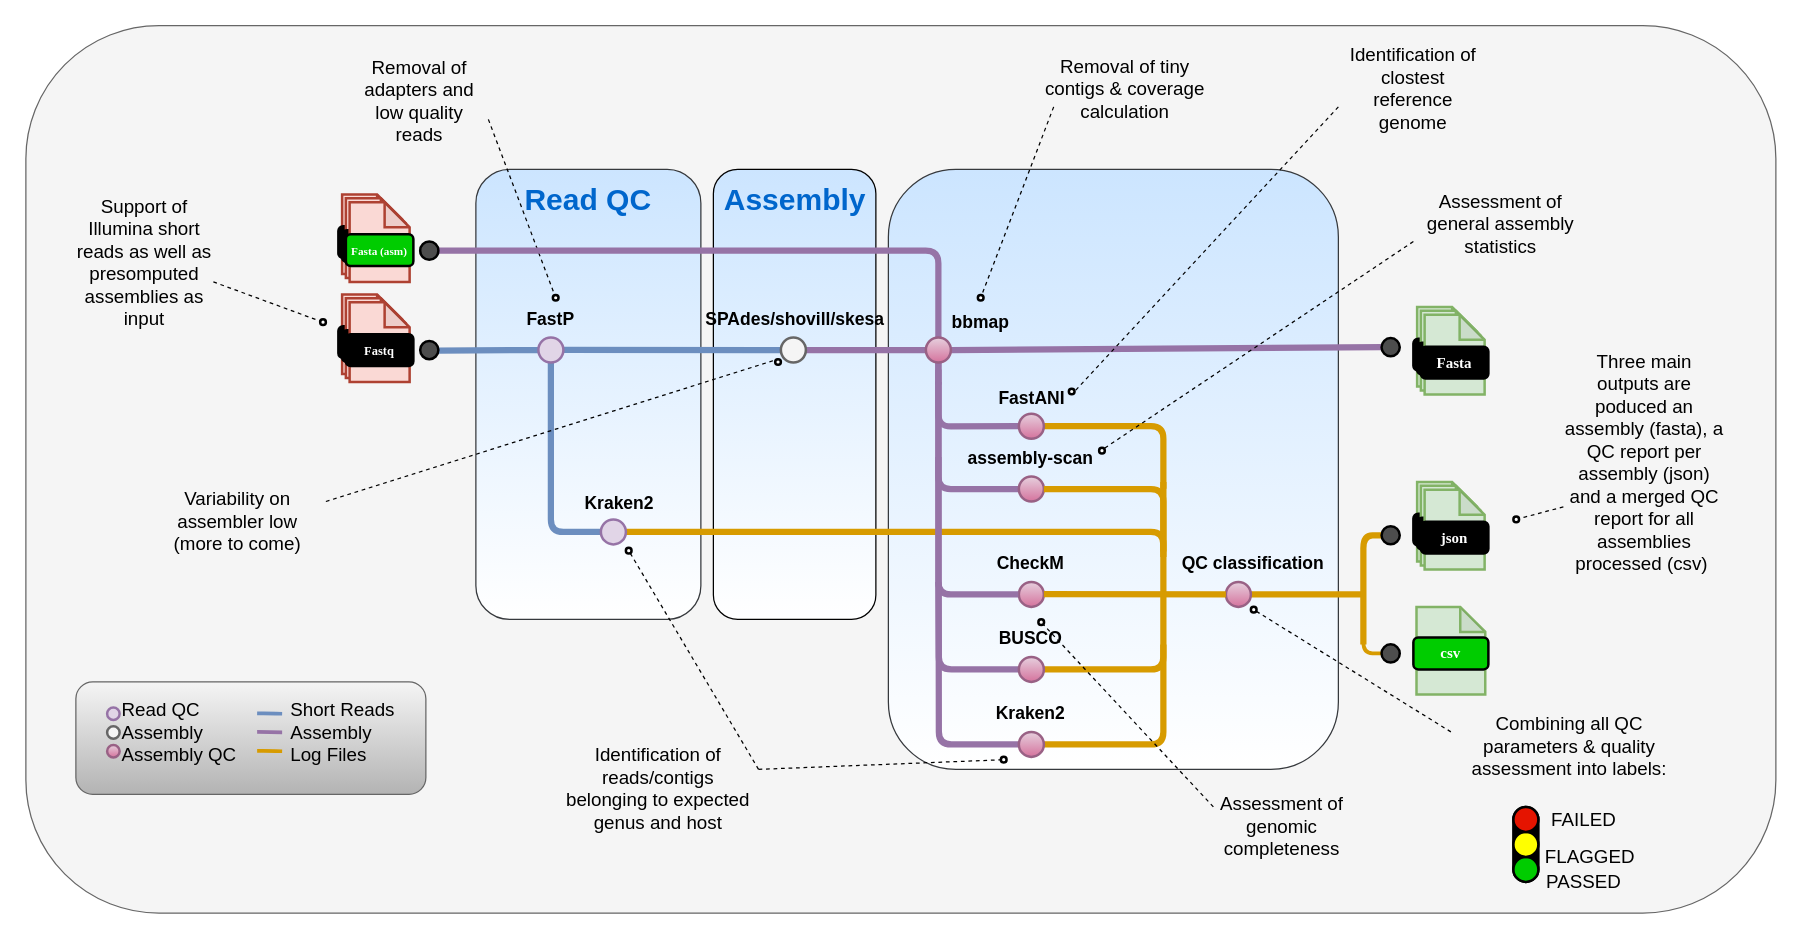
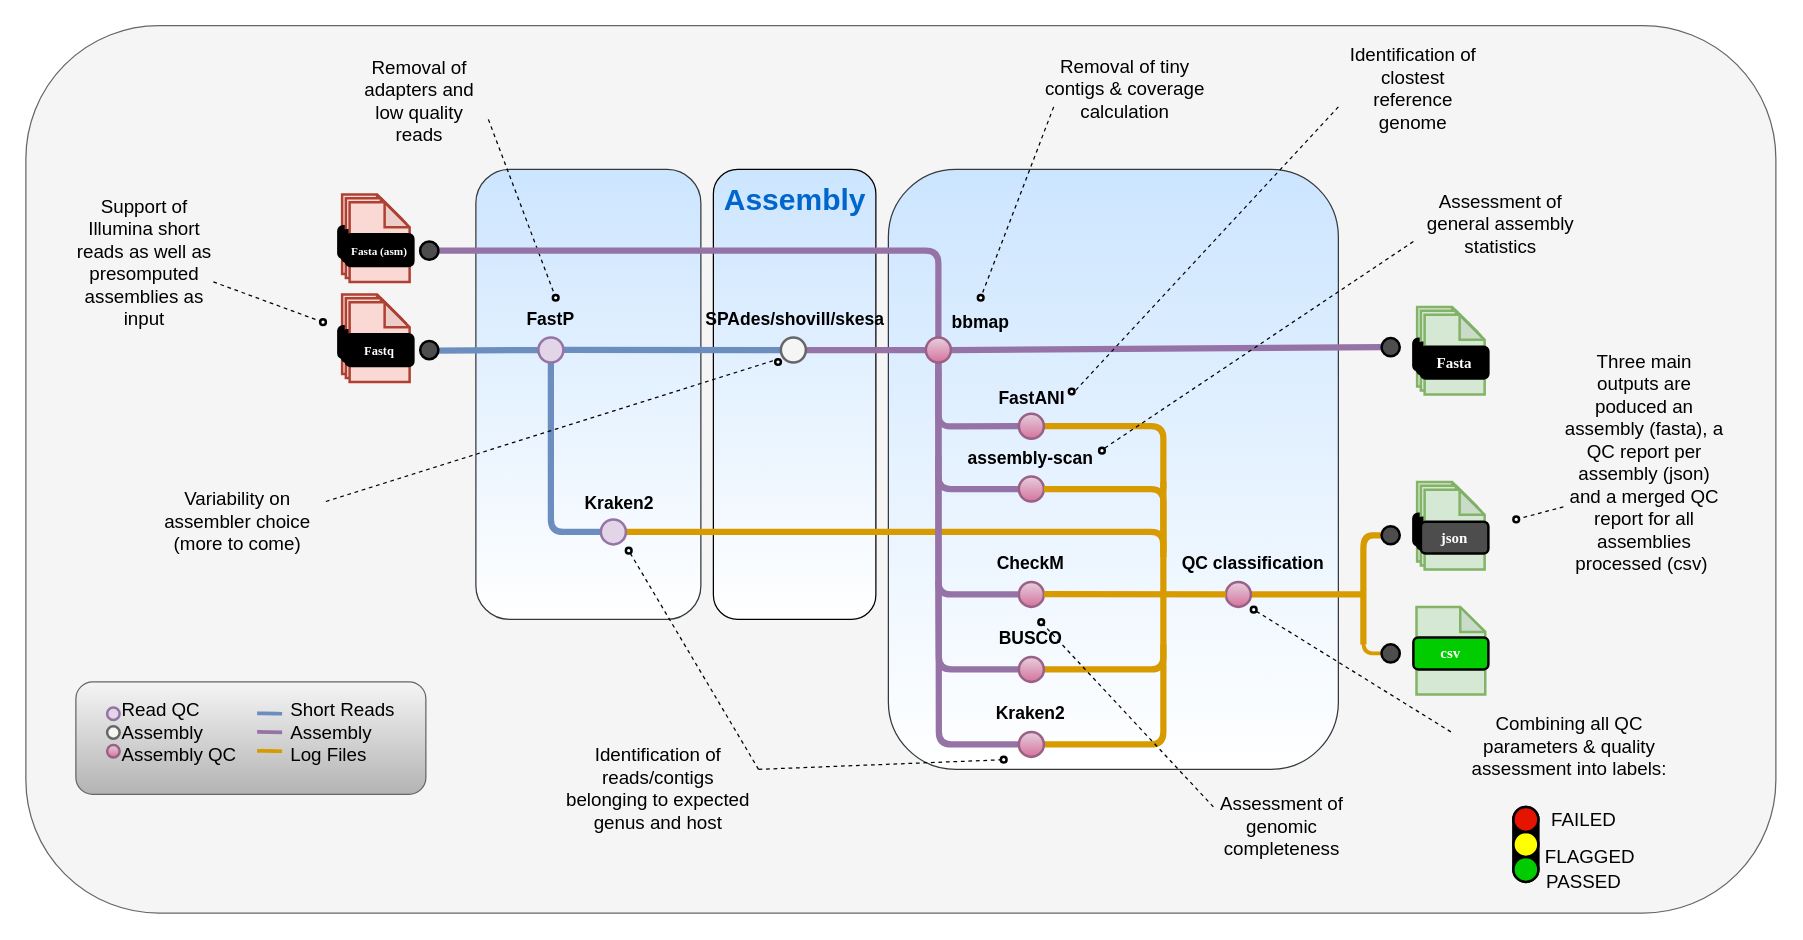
- <mxCell id="51" value="&lt;font style=&quot;font-size: 24px;&quot; color=&quot;#0066cc&quot;&gt;Read QC&lt;/font&gt;" style="text;html=1;align=center;verticalAlign=middle;whiteSpace=wrap;rounded=0;fontStyle=1;fontSize=16;" parent="1" vertex="1"><mxGeometry x="415" y="145" width="110" height="30" as="geometry" /></mxCell>
- <mxCell id="27" value="&lt;font data-font-src=&quot;https://fonts.googleapis.com/css?family=Maven+Pro&quot; face=&quot;Maven Pro&quot; color=&quot;#ffffff&quot;&gt;&lt;b&gt;&lt;font style=&quot;font-size: 9px;&quot;&gt;Fasta (asm)&lt;/font&gt;&lt;/b&gt;&lt;/font&gt;" style="rounded=1;whiteSpace=wrap;html=1;strokeWidth=2;fillColor=#00cc00;" parent="21" vertex="1"><mxGeometry x="6" y="31.818" width="54" height="25.455" as="geometry" /></mxCell>
+ <mxCell id="27" value="&lt;font data-font-src=&quot;https://fonts.googleapis.com/css?family=Maven+Pro&quot; face=&quot;Maven Pro&quot; color=&quot;#ffffff&quot;&gt;&lt;b&gt;&lt;font style=&quot;font-size: 9px;&quot;&gt;Fasta (asm)&lt;/font&gt;&lt;/b&gt;&lt;/font&gt;" style="rounded=1;whiteSpace=wrap;html=1;strokeWidth=2;fillColor=#000000;" parent="21" vertex="1"><mxGeometry x="6" y="31.818" width="54" height="25.455" as="geometry" /></mxCell>
- <mxCell id="126" value="&lt;font style=&quot;font-size: 15px;&quot;&gt;Variability on assembler low (more to come)&lt;/font&gt;" style="text;html=1;align=center;verticalAlign=middle;whiteSpace=wrap;rounded=0;fontSize=15;" parent="1" vertex="1"><mxGeometry x="119" y="400.72" width="141" height="30" as="geometry" /></mxCell>
+ <mxCell id="126" value="&lt;font style=&quot;font-size: 15px;&quot;&gt;Variability on assembler choice (more to come)&lt;/font&gt;" style="text;html=1;align=center;verticalAlign=middle;whiteSpace=wrap;rounded=0;fontSize=15;" parent="1" vertex="1"><mxGeometry x="119" y="400.72" width="141" height="30" as="geometry" /></mxCell>
- <mxCell id="50" value="&lt;font face=&quot;Maven Pro&quot; color=&quot;#ffffff&quot;&gt;&lt;b&gt;json&lt;/b&gt;&lt;/font&gt;" style="rounded=1;whiteSpace=wrap;html=1;strokeWidth=2;fillColor=#000000;" parent="44" vertex="1"><mxGeometry x="6" y="31.818" width="54" height="25.455" as="geometry" /></mxCell>
+ <mxCell id="50" value="&lt;font face=&quot;Maven Pro&quot; color=&quot;#ffffff&quot;&gt;&lt;b&gt;json&lt;/b&gt;&lt;/font&gt;" style="rounded=1;whiteSpace=wrap;html=1;strokeWidth=2;fillColor=#4d4d4d;" parent="44" vertex="1"><mxGeometry x="6" y="31.818" width="54" height="25.455" as="geometry" /></mxCell>
